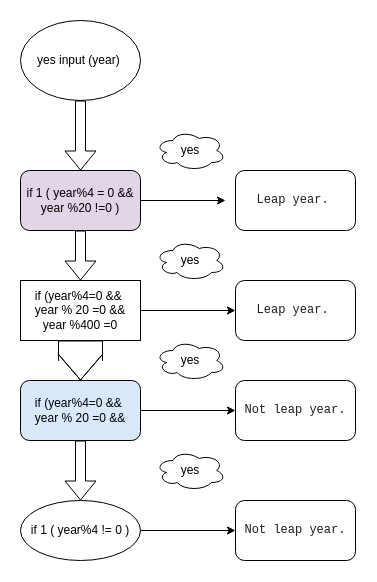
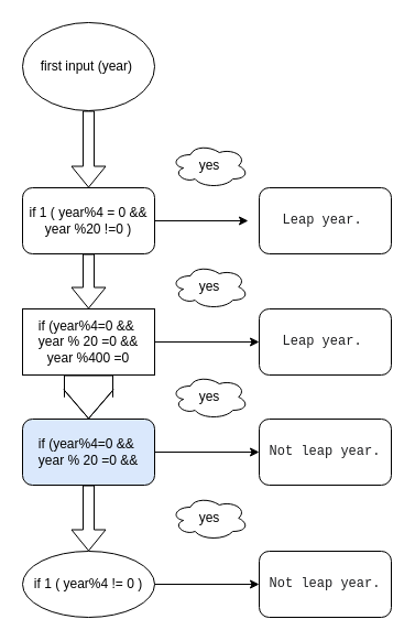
- <mxCell id="2" value="yes input (year)&amp;nbsp;" style="ellipse;whiteSpace=wrap;html=1;" vertex="1" parent="1"><mxGeometry x="20" y="20" width="120" height="80" as="geometry" /></mxCell>
+ <mxCell id="2" value="first input (year)&amp;nbsp;" style="ellipse;whiteSpace=wrap;html=1;" vertex="1" parent="1"><mxGeometry x="20" y="20" width="120" height="80" as="geometry" /></mxCell>
- <mxCell id="4" value="if 1 ( year%4 = 0 &amp;amp;&amp;amp; year %20 !=0 )" style="rounded=1;whiteSpace=wrap;html=1;fillColor=#e1d5e7;" vertex="1" parent="1"><mxGeometry x="20" y="170" width="120" height="60" as="geometry" /></mxCell>
+ <mxCell id="4" value="if 1 ( year%4 = 0 &amp;amp;&amp;amp; year %20 !=0 )" style="rounded=1;whiteSpace=wrap;html=1;" vertex="1" parent="1"><mxGeometry x="20" y="170" width="120" height="60" as="geometry" /></mxCell>
